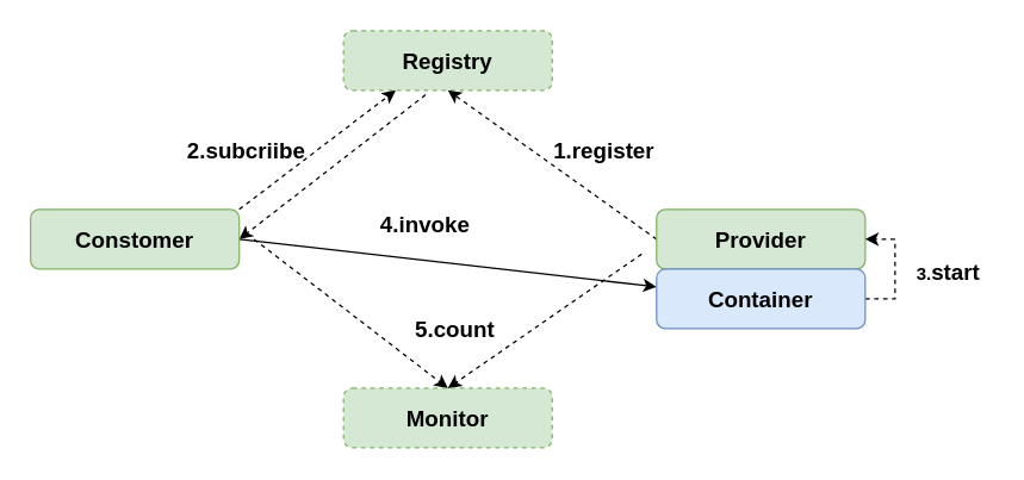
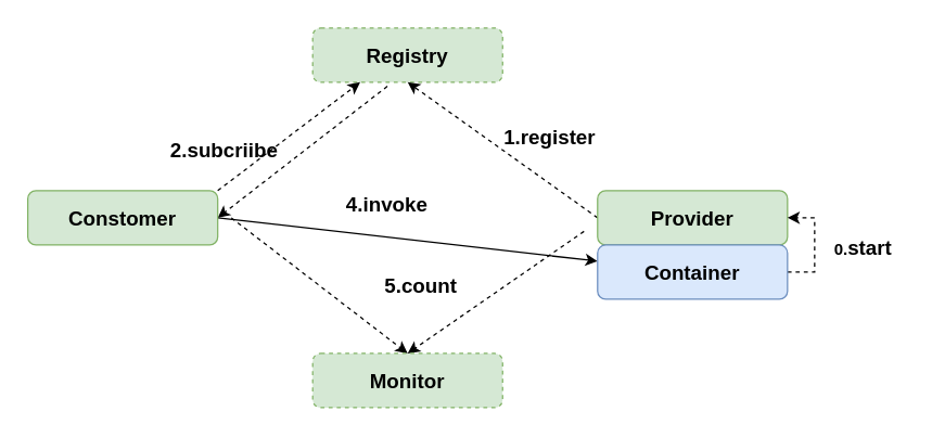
- <mxCell id="16" value="2.subcriibe" style="text;html=1;strokeColor=none;fillColor=none;align=center;verticalAlign=middle;whiteSpace=wrap;rounded=0;fontSize=15;fontStyle=1" vertex="1" parent="1"><mxGeometry x="130" y="90" width="70" height="20" as="geometry" /></mxCell>
+ <mxCell id="16" value="2.subcriibe" style="text;html=1;strokeColor=none;fillColor=none;align=center;verticalAlign=middle;whiteSpace=wrap;rounded=0;fontSize=15;fontStyle=1" vertex="1" parent="1"><mxGeometry x="130" y="100" width="70" height="20" as="geometry" /></mxCell>
- <mxCell id="15" value="3.&lt;font style=&quot;font-size: 15px&quot;&gt;start&lt;/font&gt;" style="text;html=1;strokeColor=none;fillColor=none;align=center;verticalAlign=middle;whiteSpace=wrap;rounded=0;fontStyle=1" vertex="1" parent="1"><mxGeometry x="607" y="169" width="58" height="26" as="geometry" /></mxCell>
+ <mxCell id="15" value="0.&lt;font style=&quot;font-size: 15px&quot;&gt;start&lt;/font&gt;" style="text;html=1;strokeColor=none;fillColor=none;align=center;verticalAlign=middle;whiteSpace=wrap;rounded=0;fontStyle=1" vertex="1" parent="1"><mxGeometry x="607" y="169" width="58" height="26" as="geometry" /></mxCell>
- <mxCell id="12" value="5.count" style="text;html=1;strokeColor=none;fillColor=none;align=center;verticalAlign=middle;whiteSpace=wrap;rounded=0;fontStyle=1;fontSize=15;" vertex="1" parent="1"><mxGeometry x="280" y="210" width="50" height="20" as="geometry" /></mxCell>
+ <mxCell id="12" value="5.count" style="text;html=1;strokeColor=none;fillColor=none;align=center;verticalAlign=middle;whiteSpace=wrap;rounded=0;fontStyle=1;fontSize=15;" vertex="1" parent="1"><mxGeometry x="285" y="200" width="50" height="20" as="geometry" /></mxCell>
